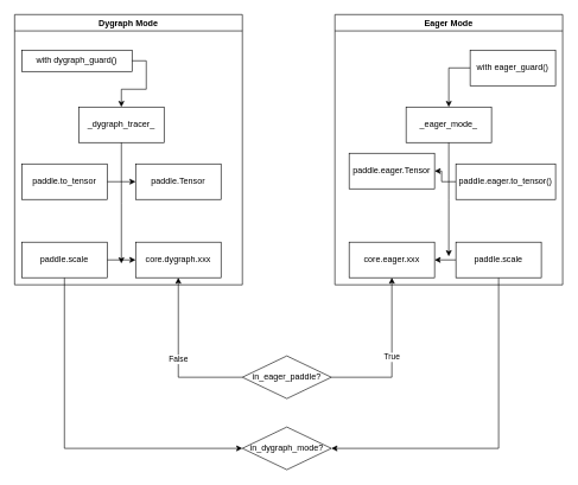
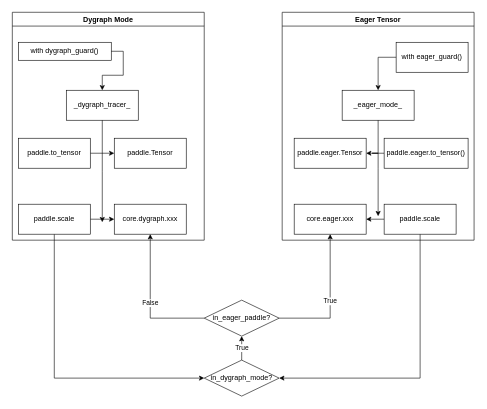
- <mxCell id="20" value="Eager Mode" style="swimlane;" vertex="1" parent="1"><mxGeometry x="470" y="20" width="320" height="380" as="geometry" /></mxCell>
+ <mxCell id="20" value="Eager Tensor" style="swimlane;" vertex="1" parent="1"><mxGeometry x="470" y="20" width="320" height="380" as="geometry" /></mxCell>
- <mxCell id="6" value="paddle.eager.Tensor" style="rounded=0;whiteSpace=wrap;html=1;" vertex="1" parent="1"><mxGeometry x="490" y="215" width="120" height="50" as="geometry" /></mxCell>
+ <mxCell id="6" value="paddle.eager.Tensor" style="rounded=0;whiteSpace=wrap;html=1;" vertex="1" parent="1"><mxGeometry x="490" y="230" width="120" height="50" as="geometry" /></mxCell>
+ <mxCell id="27" value="True" style="edgeStyle=orthogonalEdgeStyle;rounded=0;orthogonalLoop=1;jettySize=auto;html=1;exitX=0.5;exitY=0;exitDx=0;exitDy=0;entryX=0.5;entryY=1;entryDx=0;entryDy=0;" edge="1" parent="1" source="28" target="26"><mxGeometry relative="1" as="geometry" /></mxCell>
